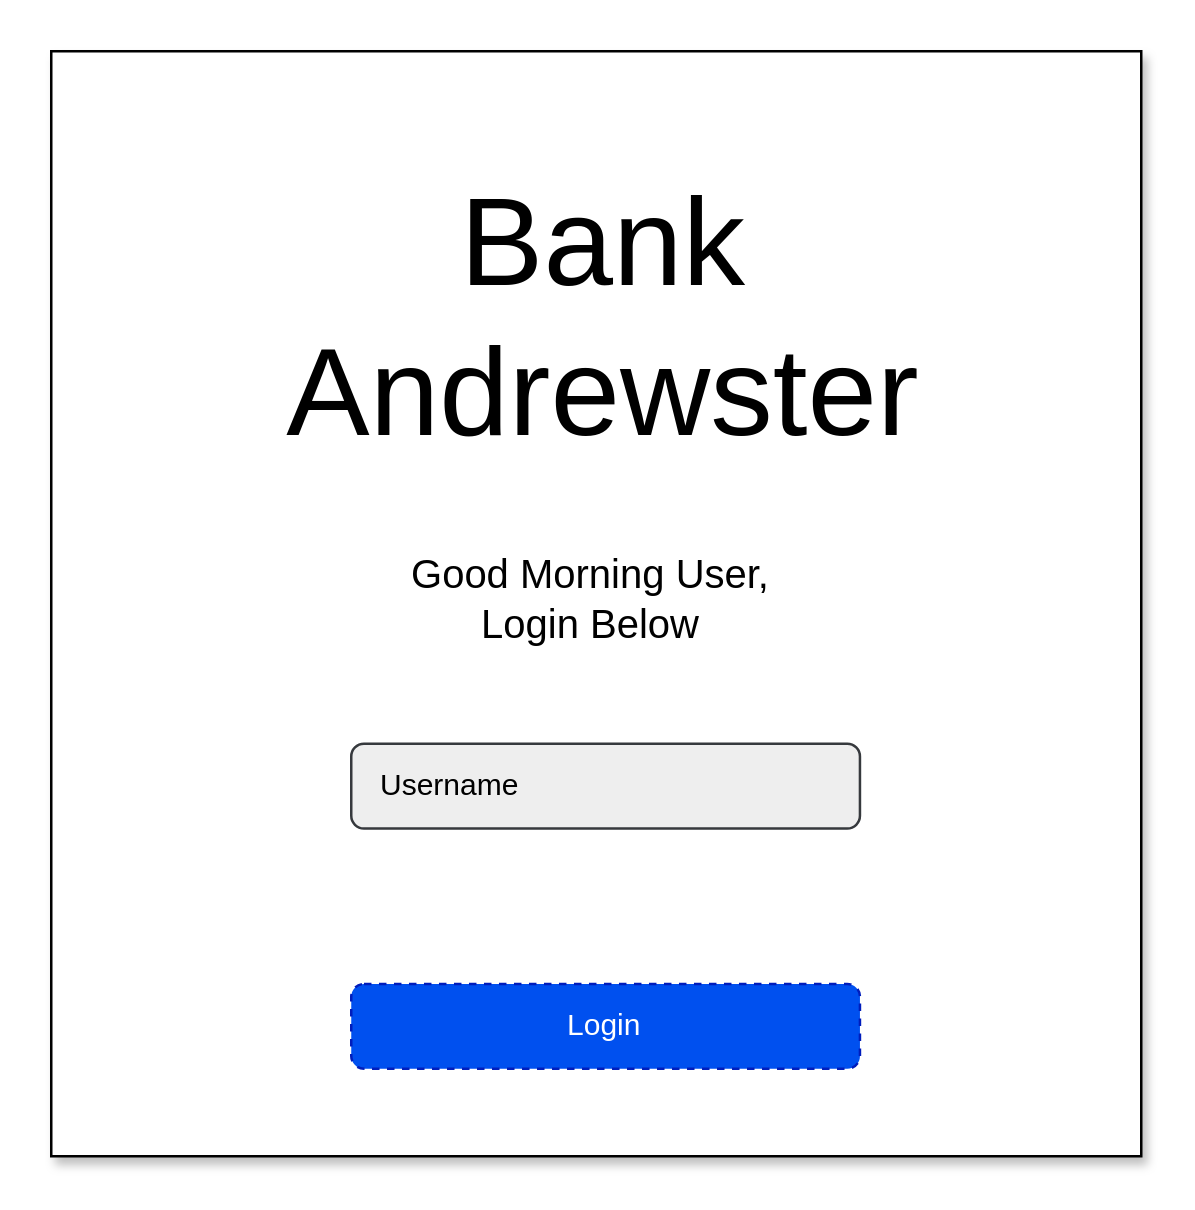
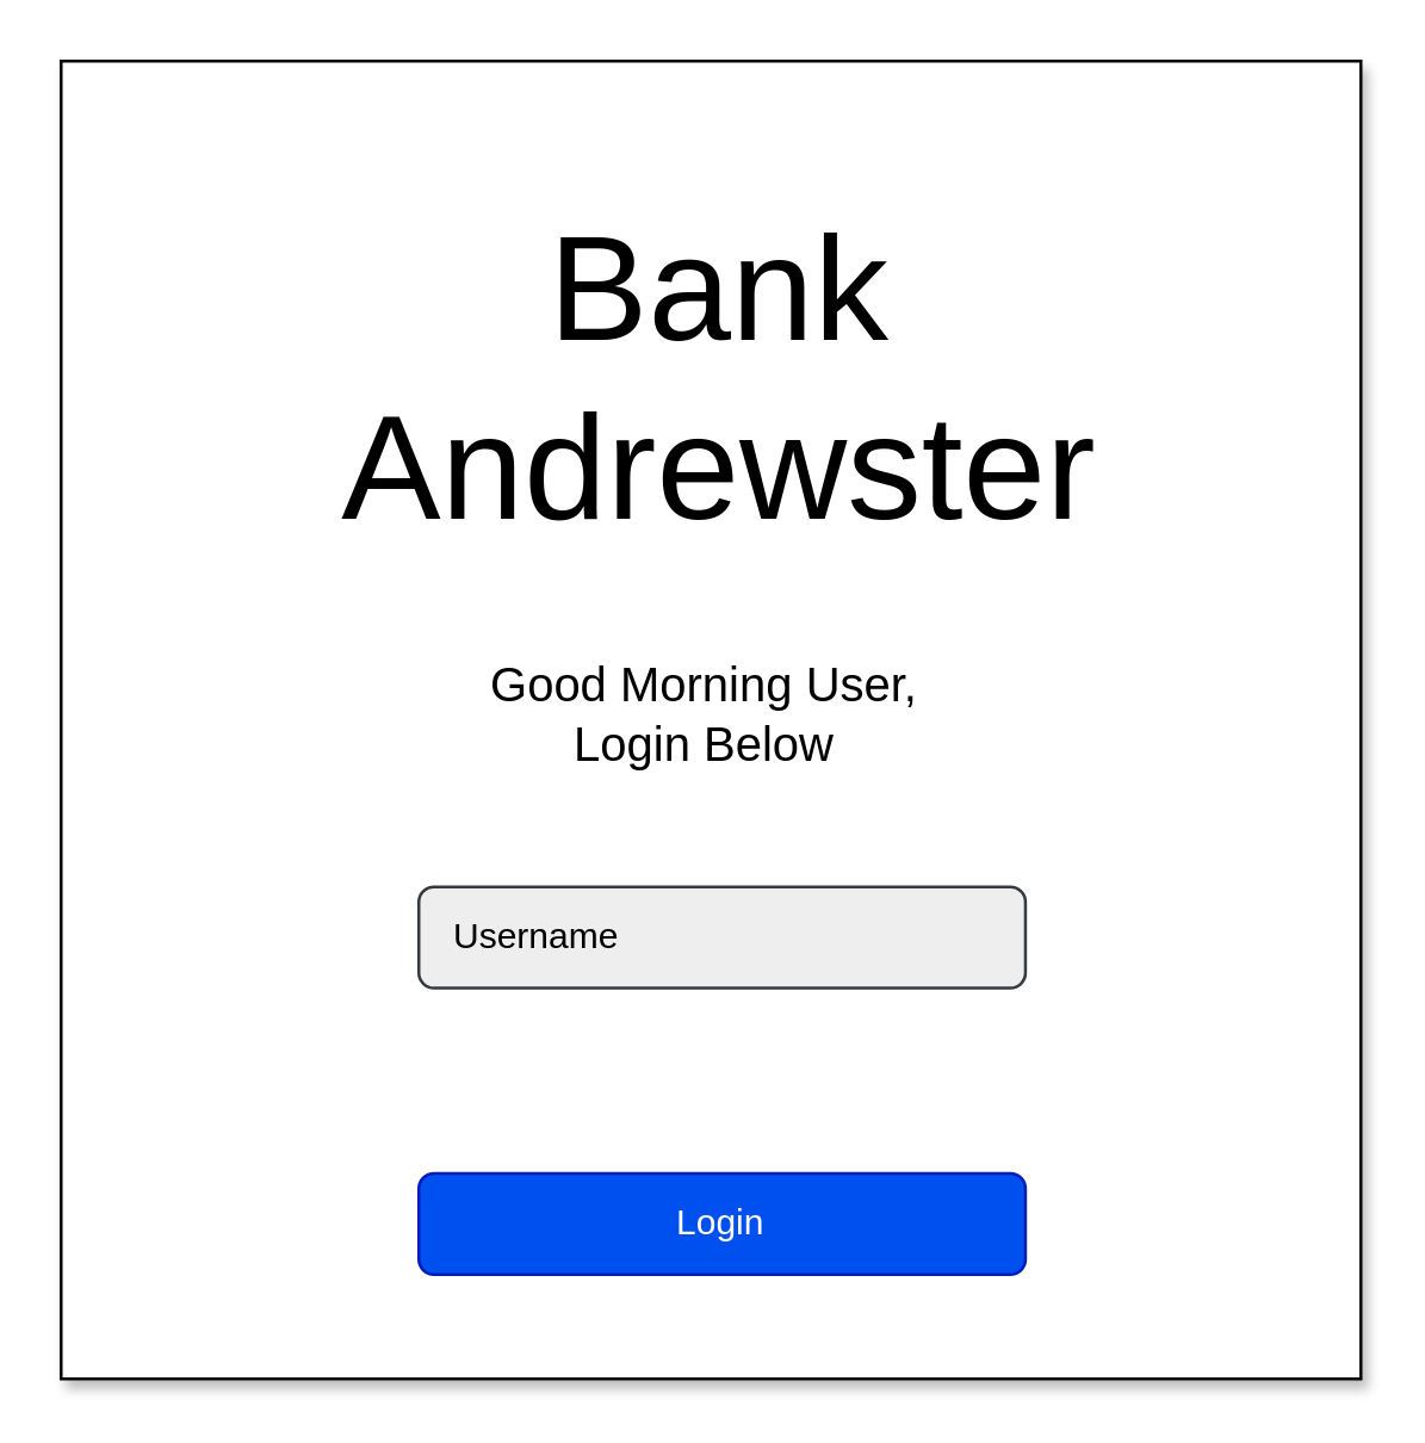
- <mxCell id="7" value="Login" style="rounded=1;whiteSpace=wrap;html=1;fillColor=#0050ef;strokeColor=#001DBC;fontColor=#ffffff;container=0;dashed=1;" vertex="1" parent="5"><mxGeometry y="96.087" width="203.48" height="33.913" as="geometry" /></mxCell>
+ <mxCell id="7" value="Login" style="rounded=1;whiteSpace=wrap;html=1;fillColor=#0050ef;strokeColor=#001DBC;fontColor=#ffffff;container=0;" vertex="1" parent="5"><mxGeometry y="96.087" width="203.48" height="33.913" as="geometry" /></mxCell>
